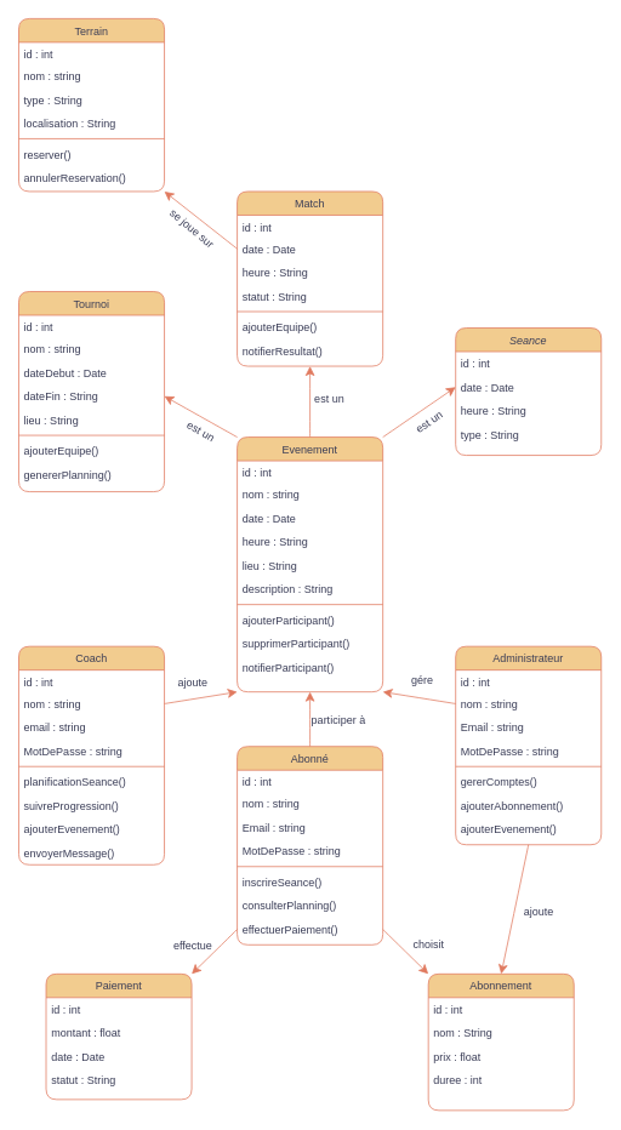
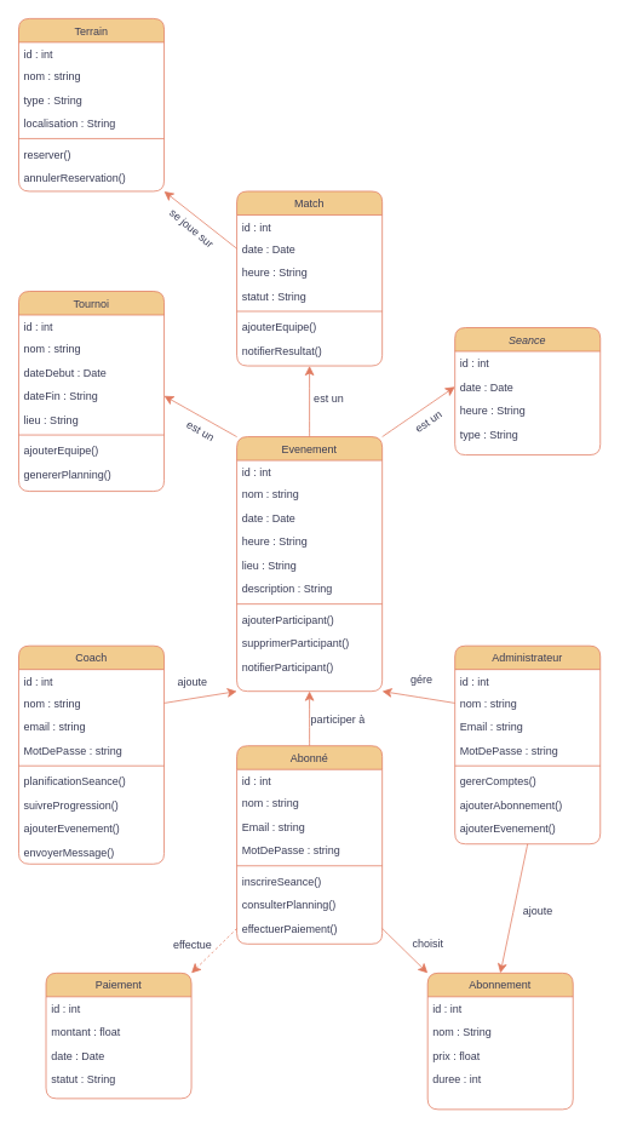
- <mxCell id="91" style="edgeStyle=none;curved=1;rounded=0;orthogonalLoop=1;jettySize=auto;html=1;exitX=0;exitY=0.5;exitDx=0;exitDy=0;entryX=1;entryY=0;entryDx=0;entryDy=0;strokeColor=#E07A5F;fontSize=12;fontColor=#393C56;startSize=8;endSize=8;fillColor=#F2CC8F;" edge="1" parent="1" source="17" target="86"><mxGeometry relative="1" as="geometry" /></mxCell>
+ <mxCell id="91" style="edgeStyle=none;curved=1;rounded=0;orthogonalLoop=1;jettySize=auto;html=1;exitX=0;exitY=0.5;exitDx=0;exitDy=0;entryX=1;entryY=0;entryDx=0;entryDy=0;strokeColor=#E07A5F;fontSize=12;fontColor=#393C56;startSize=8;endSize=8;fillColor=#F2CC8F;dashed=1;" edge="1" parent="1" source="17" target="86"><mxGeometry relative="1" as="geometry" /></mxCell>
